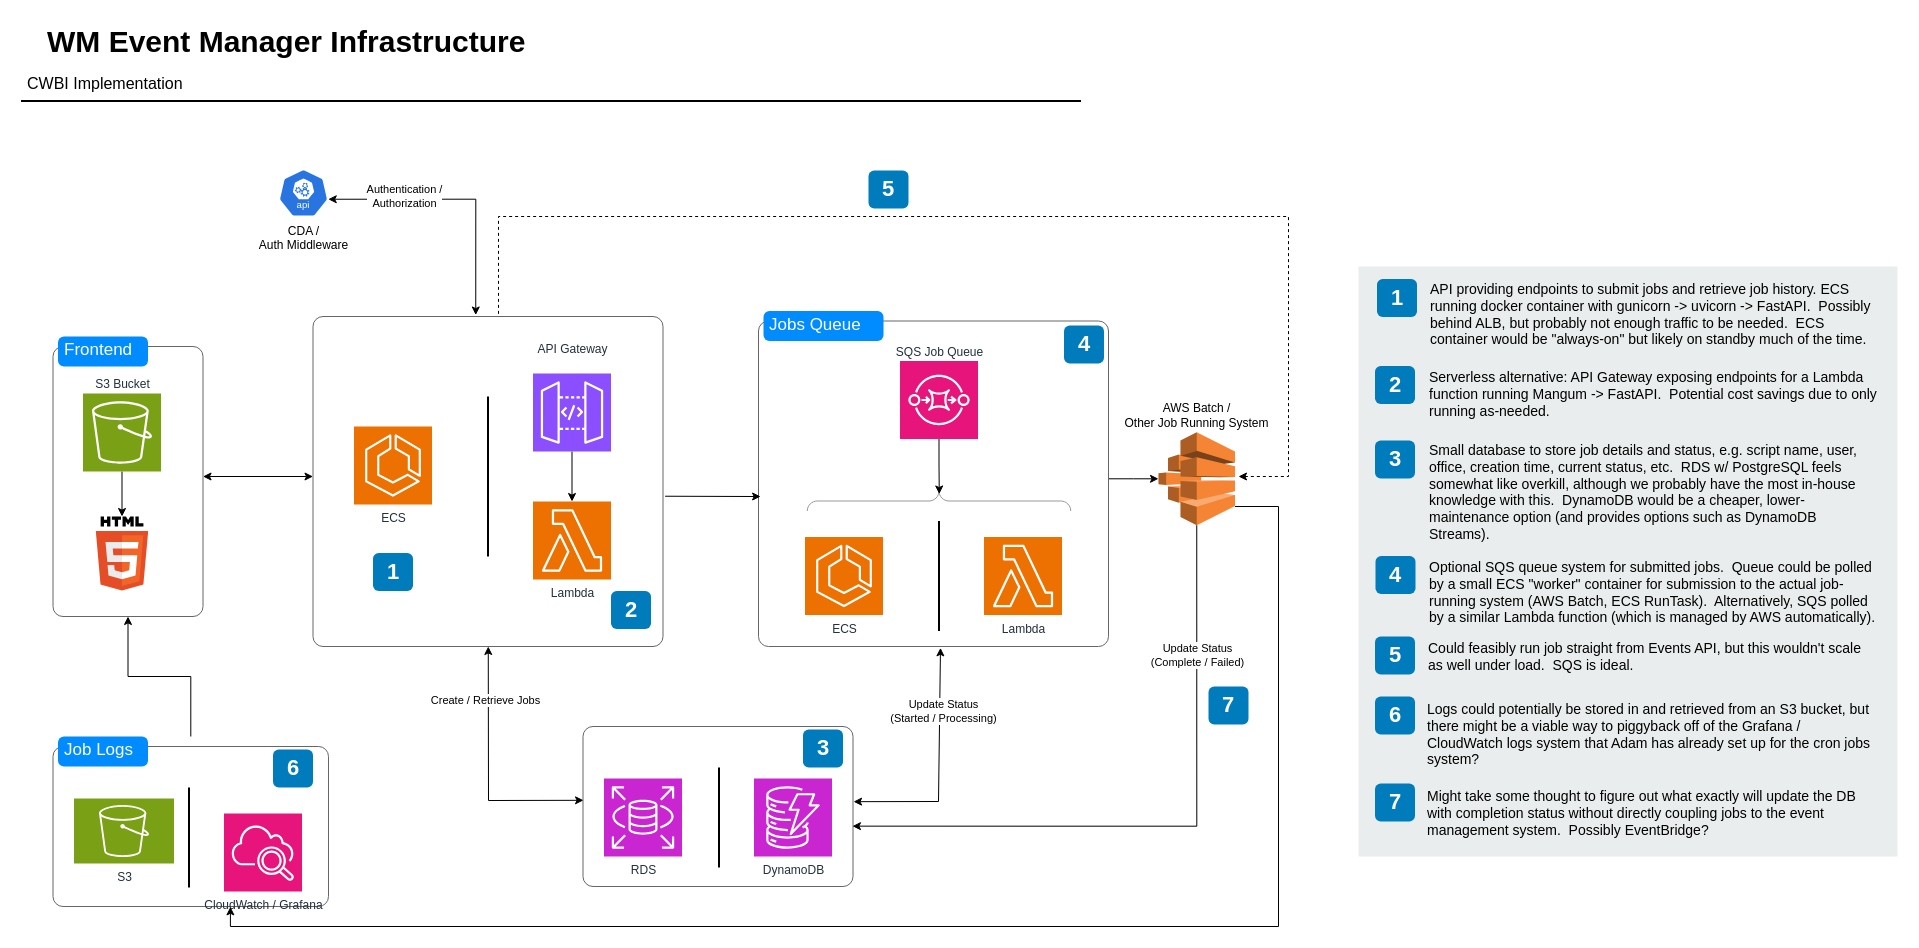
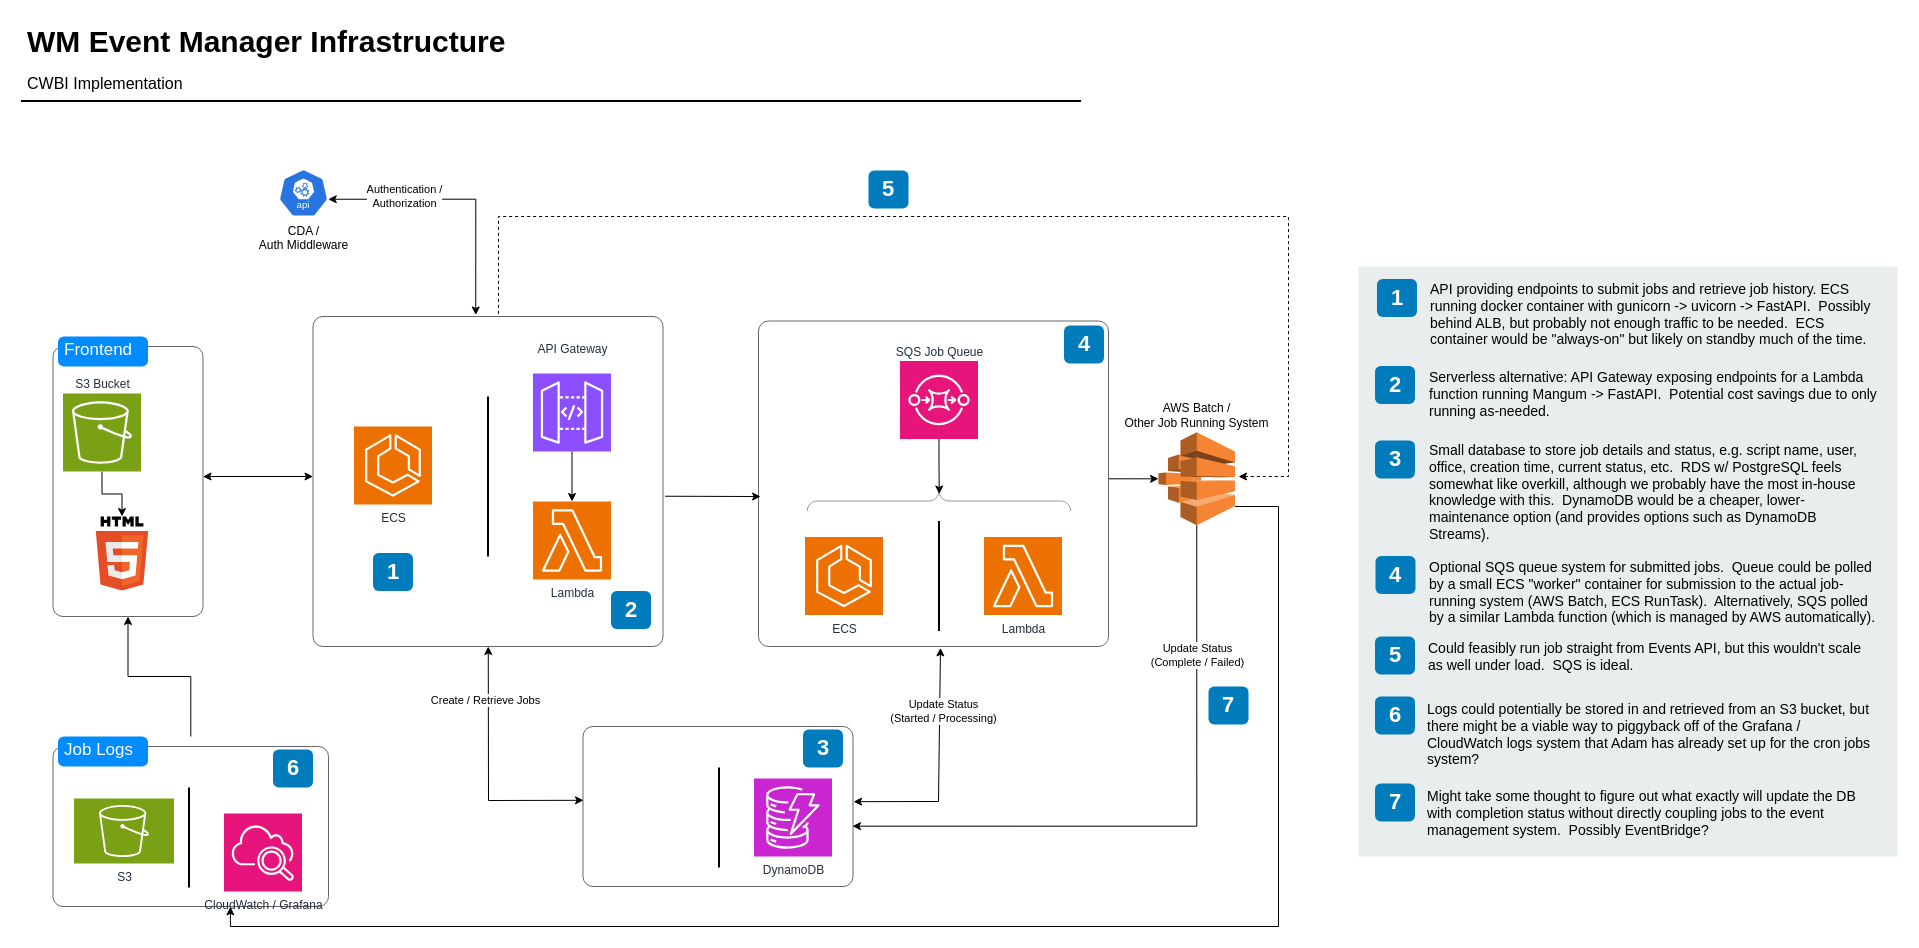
- <mxCell id="2" value="WM Event Manager Infrastructure" style="text;html=1;resizable=0;points=[];autosize=1;align=left;verticalAlign=top;spacingTop=-4;fontSize=30;fontStyle=1" parent="1" vertex="1"><mxGeometry x="44.5" y="20.5" width="470" height="40" as="geometry" /></mxCell>
+ <mxCell id="2" value="WM Event Manager Infrastructure" style="text;html=1;resizable=0;points=[];autosize=1;align=left;verticalAlign=top;spacingTop=-4;fontSize=30;fontStyle=1" parent="1" vertex="1"><mxGeometry x="24.5" y="20.5" width="470" height="40" as="geometry" /></mxCell>
- <mxCell id="39" value="Jobs Queue" style="shape=rect;strokeColor=none;fillColor=#008cff;strokeWidth=1;dashed=0;rounded=1;arcSize=20;fontColor=#ffffff;fontSize=17;spacing=2;spacingTop=-2;align=left;autosize=1;spacingLeft=4;resizeWidth=0;resizeHeight=0;perimeter=none;html=1;whiteSpace=wrap;" vertex="1" parent="38"><mxGeometry x="5" width="120" height="30" as="geometry" /></mxCell>
- <mxCell id="30" value="S3 Bucket" style="sketch=0;points=[[0,0,0],[0.25,0,0],[0.5,0,0],[0.75,0,0],[1,0,0],[0,1,0],[0.25,1,0],[0.5,1,0],[0.75,1,0],[1,1,0],[0,0.25,0],[0,0.5,0],[0,0.75,0],[1,0.25,0],[1,0.5,0],[1,0.75,0]];outlineConnect=0;fontColor=#232F3E;fillColor=#7AA116;strokeColor=#ffffff;dashed=0;verticalLabelPosition=top;verticalAlign=bottom;align=center;html=1;fontSize=12;fontStyle=0;aspect=fixed;shape=mxgraph.aws4.resourceIcon;resIcon=mxgraph.aws4.s3;labelPosition=center;" vertex="1" parent="27"><mxGeometry x="30" y="57" width="78" height="78" as="geometry" /></mxCell>
+ <mxCell id="30" value="S3 Bucket" style="sketch=0;points=[[0,0,0],[0.25,0,0],[0.5,0,0],[0.75,0,0],[1,0,0],[0,1,0],[0.25,1,0],[0.5,1,0],[0.75,1,0],[1,1,0],[0,0.25,0],[0,0.5,0],[0,0.75,0],[1,0.25,0],[1,0.5,0],[1,0.75,0]];outlineConnect=0;fontColor=#232F3E;fillColor=#7AA116;strokeColor=#ffffff;dashed=0;verticalLabelPosition=top;verticalAlign=bottom;align=center;html=1;fontSize=12;fontStyle=0;aspect=fixed;shape=mxgraph.aws4.resourceIcon;resIcon=mxgraph.aws4.s3;labelPosition=center;" vertex="1" parent="27"><mxGeometry x="10" y="57" width="78" height="78" as="geometry" /></mxCell>
- <mxCell id="34" value="RDS" style="sketch=0;points=[[0,0,0],[0.25,0,0],[0.5,0,0],[0.75,0,0],[1,0,0],[0,1,0],[0.25,1,0],[0.5,1,0],[0.75,1,0],[1,1,0],[0,0.25,0],[0,0.5,0],[0,0.75,0],[1,0.25,0],[1,0.5,0],[1,0.75,0]];outlineConnect=0;fontColor=#232F3E;fillColor=#C925D1;strokeColor=#ffffff;dashed=0;verticalLabelPosition=bottom;verticalAlign=top;align=center;html=1;fontSize=12;fontStyle=0;aspect=fixed;shape=mxgraph.aws4.resourceIcon;resIcon=mxgraph.aws4.rds;" vertex="1" parent="32"><mxGeometry x="21" y="62" width="78" height="78" as="geometry" /></mxCell>
